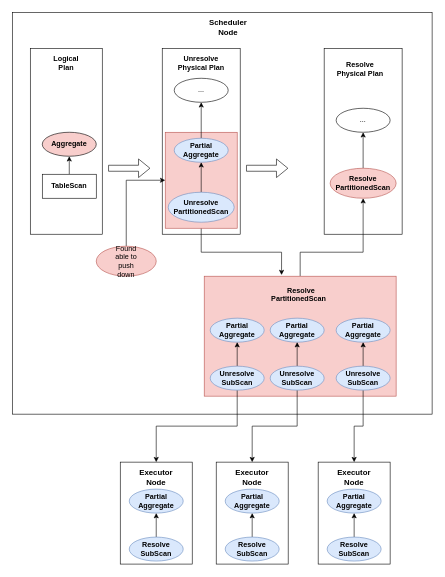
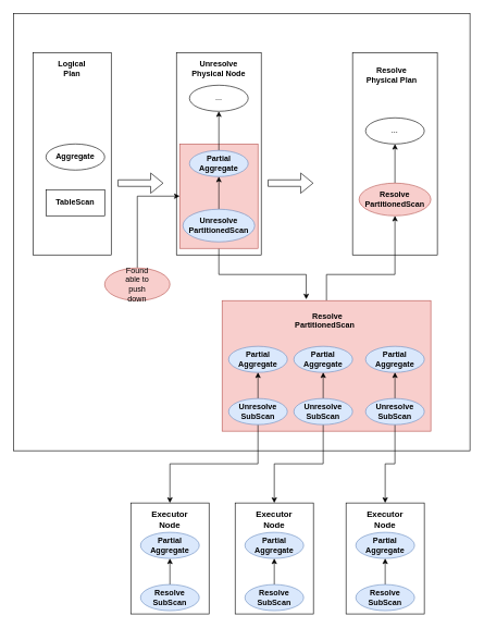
- <mxCell id="42" value="&lt;font style=&quot;font-size: 13px;&quot;&gt;&lt;b&gt;Scheduler Node&lt;br&gt;&lt;/b&gt;&lt;/font&gt;" style="text;html=1;strokeColor=none;fillColor=none;align=center;verticalAlign=middle;whiteSpace=wrap;rounded=0;" vertex="1" parent="1"><mxGeometry x="350" y="30" width="60" height="30" as="geometry" /></mxCell>
- <mxCell id="26" value="&lt;b&gt;Unresolve&lt;br&gt;Physical Plan&lt;br&gt;&lt;/b&gt;" style="text;html=1;strokeColor=none;fillColor=none;align=center;verticalAlign=middle;whiteSpace=wrap;rounded=0;" vertex="1" parent="1"><mxGeometry x="290" y="90" width="90" height="30" as="geometry" /></mxCell>
+ <mxCell id="26" value="&lt;b&gt;Unresolve&lt;br&gt;Physical Node&lt;br&gt;&lt;/b&gt;" style="text;html=1;strokeColor=none;fillColor=none;align=center;verticalAlign=middle;whiteSpace=wrap;rounded=0;" vertex="1" parent="1"><mxGeometry x="290" y="90" width="90" height="30" as="geometry" /></mxCell>
- <mxCell id="16" value="&lt;b&gt;Aggregate&lt;/b&gt;" style="ellipse;whiteSpace=wrap;html=1;fillColor=#f8cecc;" vertex="1" parent="1"><mxGeometry x="70" y="220" width="90" height="40" as="geometry" /></mxCell>
+ <mxCell id="16" value="&lt;b&gt;Aggregate&lt;/b&gt;" style="ellipse;whiteSpace=wrap;html=1;" vertex="1" parent="1"><mxGeometry x="70" y="220" width="90" height="40" as="geometry" /></mxCell>
- <mxCell id="17" style="edgeStyle=orthogonalEdgeStyle;rounded=0;orthogonalLoop=1;jettySize=auto;html=1;exitX=0.5;exitY=0;exitDx=0;exitDy=0;entryX=0.5;entryY=1;entryDx=0;entryDy=0;" edge="1" parent="1" source="18" target="16"><mxGeometry relative="1" as="geometry" /></mxCell>
